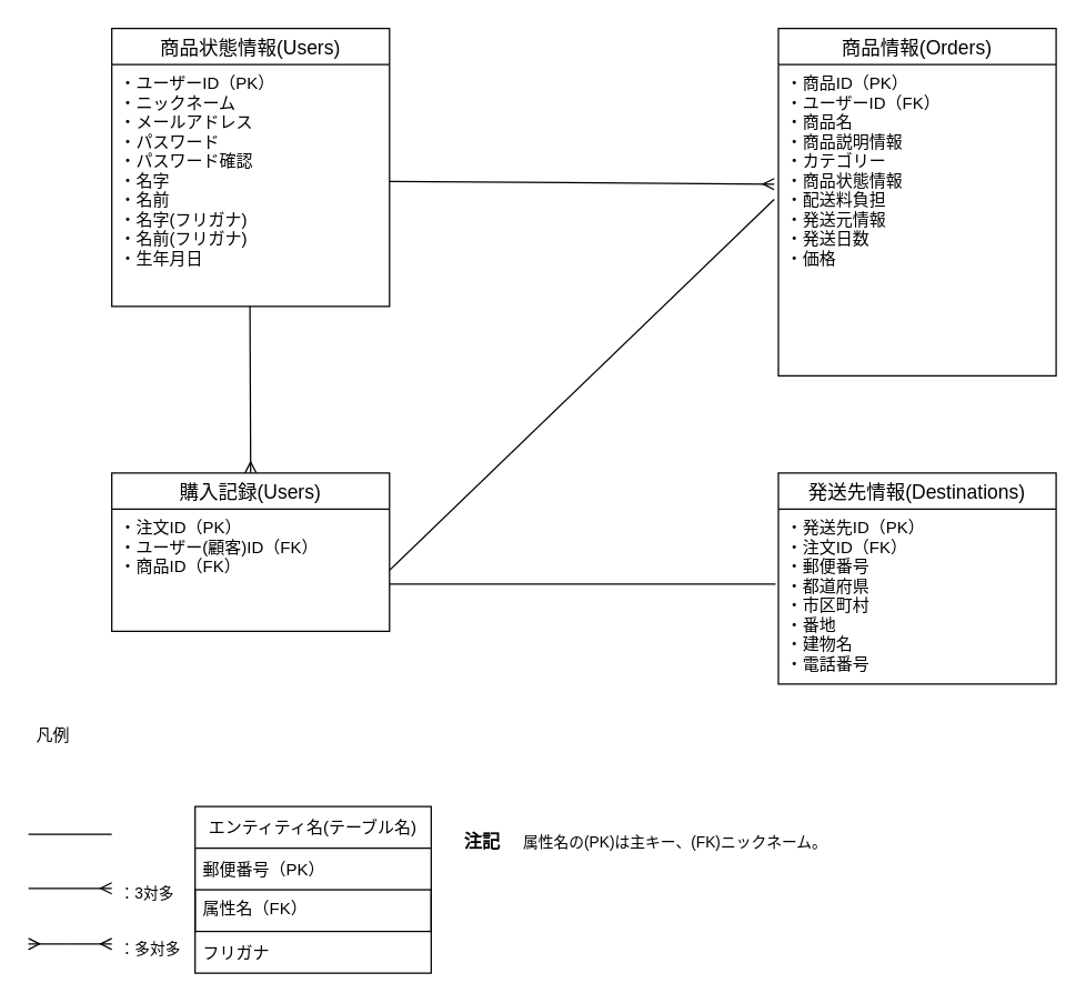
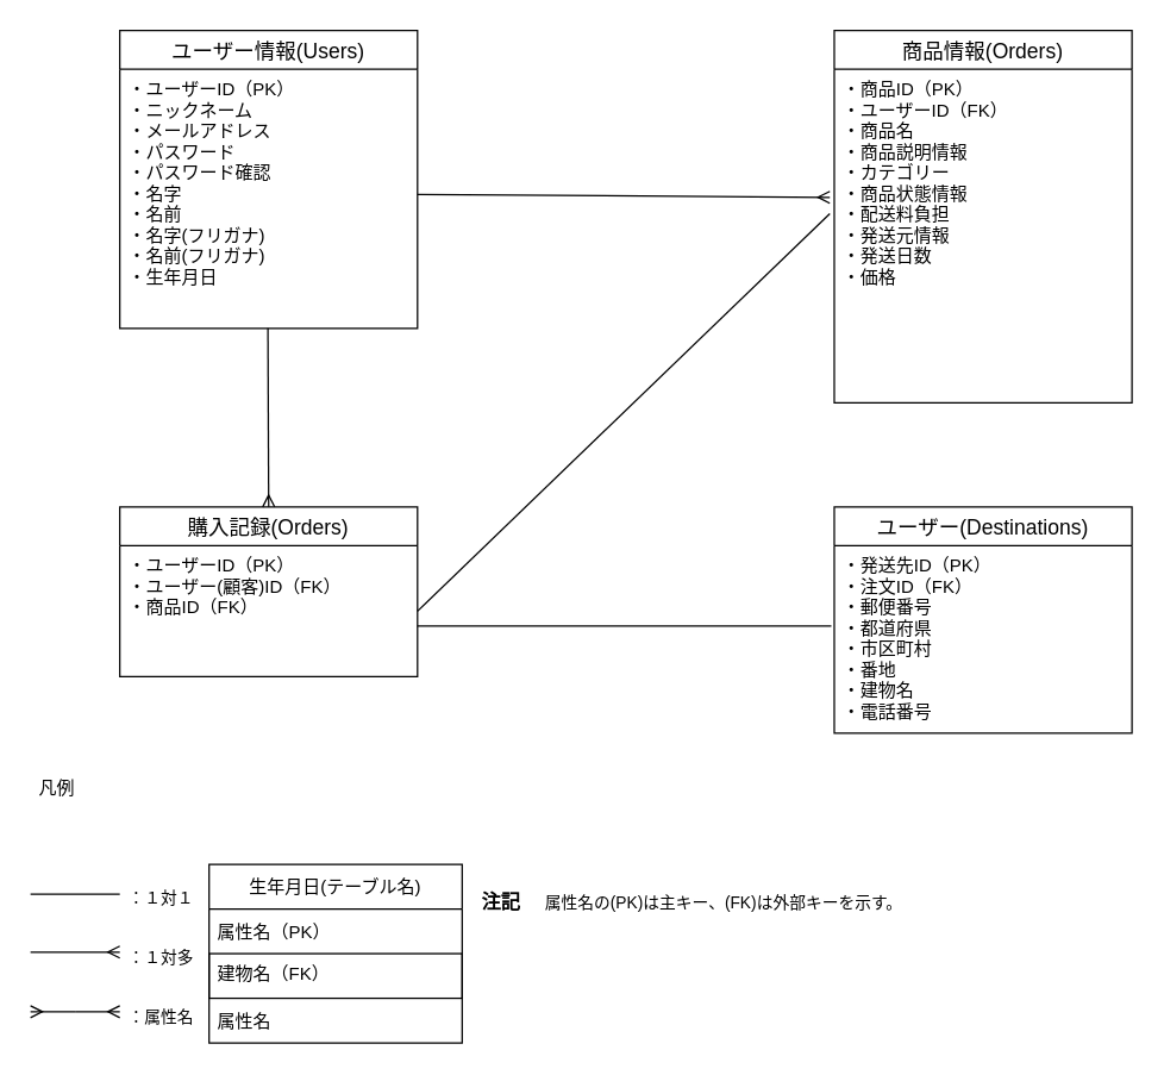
- <mxCell id="2" value="商品状態情報(Users)" style="swimlane;fontStyle=0;childLayout=stackLayout;horizontal=1;startSize=26;horizontalStack=0;resizeParent=1;resizeParentMax=0;resizeLast=0;collapsible=1;marginBottom=0;align=center;fontSize=14;" parent="1" vertex="1"><mxGeometry x="80" y="20" width="200" height="200" as="geometry"><mxRectangle x="120" y="80" width="60" height="26" as="alternateBounds" /></mxGeometry></mxCell>
+ <mxCell id="2" value="ユーザー情報(Users)" style="swimlane;fontStyle=0;childLayout=stackLayout;horizontal=1;startSize=26;horizontalStack=0;resizeParent=1;resizeParentMax=0;resizeLast=0;collapsible=1;marginBottom=0;align=center;fontSize=14;" parent="1" vertex="1"><mxGeometry x="80" y="20" width="200" height="200" as="geometry"><mxRectangle x="120" y="80" width="60" height="26" as="alternateBounds" /></mxGeometry></mxCell>
- <mxCell id="6" value="購入記録(Users)" style="swimlane;fontStyle=0;childLayout=stackLayout;horizontal=1;startSize=26;horizontalStack=0;resizeParent=1;resizeParentMax=0;resizeLast=0;collapsible=1;marginBottom=0;align=center;fontSize=14;" parent="1" vertex="1"><mxGeometry x="80" y="340" width="200" height="114" as="geometry"><mxRectangle x="120" y="80" width="60" height="26" as="alternateBounds" /></mxGeometry></mxCell>
+ <mxCell id="6" value="購入記録(Orders)" style="swimlane;fontStyle=0;childLayout=stackLayout;horizontal=1;startSize=26;horizontalStack=0;resizeParent=1;resizeParentMax=0;resizeLast=0;collapsible=1;marginBottom=0;align=center;fontSize=14;" parent="1" vertex="1"><mxGeometry x="80" y="340" width="200" height="114" as="geometry"><mxRectangle x="120" y="80" width="60" height="26" as="alternateBounds" /></mxGeometry></mxCell>
- <mxCell id="21" value="発送先情報(Destinations)" style="swimlane;fontStyle=0;childLayout=stackLayout;horizontal=1;startSize=26;horizontalStack=0;resizeParent=1;resizeParentMax=0;resizeLast=0;collapsible=1;marginBottom=0;align=center;fontSize=14;" parent="1" vertex="1"><mxGeometry x="560" y="340" width="200" height="152" as="geometry"><mxRectangle x="120" y="80" width="60" height="26" as="alternateBounds" /></mxGeometry></mxCell>
+ <mxCell id="21" value="ユーザー(Destinations)" style="swimlane;fontStyle=0;childLayout=stackLayout;horizontal=1;startSize=26;horizontalStack=0;resizeParent=1;resizeParentMax=0;resizeLast=0;collapsible=1;marginBottom=0;align=center;fontSize=14;" parent="1" vertex="1"><mxGeometry x="560" y="340" width="200" height="152" as="geometry"><mxRectangle x="120" y="80" width="60" height="26" as="alternateBounds" /></mxGeometry></mxCell>
- <mxCell id="7" value="・注文ID（PK）&#10;・ユーザー(顧客)ID（FK）&#10;・商品ID（FK）" style="text;strokeColor=none;fillColor=none;spacingLeft=4;spacingRight=4;overflow=hidden;rotatable=0;points=[[0,0.5],[1,0.5]];portConstraint=eastwest;fontSize=12;" parent="6" vertex="1"><mxGeometry y="26" width="200" height="88" as="geometry" /></mxCell>
+ <mxCell id="7" value="・ユーザーID（PK）&#10;・ユーザー(顧客)ID（FK）&#10;・商品ID（FK）" style="text;strokeColor=none;fillColor=none;spacingLeft=4;spacingRight=4;overflow=hidden;rotatable=0;points=[[0,0.5],[1,0.5]];portConstraint=eastwest;fontSize=12;" parent="6" vertex="1"><mxGeometry y="26" width="200" height="88" as="geometry" /></mxCell>
- <mxCell id="8" value="エンティティ名(テーブル名)" style="swimlane;fontStyle=0;childLayout=stackLayout;horizontal=1;startSize=30;horizontalStack=0;resizeParent=1;resizeParentMax=0;resizeLast=0;collapsible=1;marginBottom=0;" parent="1" vertex="1"><mxGeometry x="140" y="580" width="170" height="120" as="geometry" /></mxCell>
+ <mxCell id="8" value="生年月日(テーブル名)" style="swimlane;fontStyle=0;childLayout=stackLayout;horizontal=1;startSize=30;horizontalStack=0;resizeParent=1;resizeParentMax=0;resizeLast=0;collapsible=1;marginBottom=0;" parent="1" vertex="1"><mxGeometry x="140" y="580" width="170" height="120" as="geometry" /></mxCell>
+ <mxCell id="15" value="：１対１" style="text;strokeColor=none;fillColor=none;spacingLeft=4;spacingRight=4;overflow=hidden;rotatable=0;points=[[0,0.5],[1,0.5]];portConstraint=eastwest;fontSize=11;dashed=1;" parent="1" vertex="1"><mxGeometry x="80" y="590" width="60" height="20" as="geometry" /></mxCell>
- <mxCell id="20" value="&lt;b&gt;&lt;font style=&quot;font-size: 13px&quot;&gt;　注記 　&lt;/font&gt;&lt;/b&gt;属性名の(PK)は主キー、(FK)ニックネーム。　" style="text;html=1;align=center;verticalAlign=middle;resizable=0;points=[];autosize=1;strokeColor=none;fillColor=none;fontSize=11;labelPosition=center;verticalLabelPosition=middle;horizontal=1;" parent="1" vertex="1"><mxGeometry x="295" y="595" width="320" height="20" as="geometry" /></mxCell>
+ <mxCell id="20" value="&lt;b&gt;&lt;font style=&quot;font-size: 13px&quot;&gt;　注記 　&lt;/font&gt;&lt;/b&gt;属性名の(PK)は主キー、(FK)は外部キーを示す。　" style="text;html=1;align=center;verticalAlign=middle;resizable=0;points=[];autosize=1;strokeColor=none;fillColor=none;fontSize=11;labelPosition=center;verticalLabelPosition=middle;horizontal=1;" parent="1" vertex="1"><mxGeometry x="295" y="595" width="320" height="20" as="geometry" /></mxCell>
- <mxCell id="9" value="郵便番号（PK）" style="text;strokeColor=default;fillColor=none;align=left;verticalAlign=middle;spacingLeft=4;spacingRight=4;overflow=hidden;points=[[0,0.5],[1,0.5]];portConstraint=eastwest;rotatable=0;fontStyle=0;perimeterSpacing=0;strokeWidth=0;dashed=1;dashPattern=1 1;" parent="8" vertex="1"><mxGeometry y="30" width="170" height="30" as="geometry" /></mxCell>
+ <mxCell id="9" value="属性名（PK）" style="text;strokeColor=default;fillColor=none;align=left;verticalAlign=middle;spacingLeft=4;spacingRight=4;overflow=hidden;points=[[0,0.5],[1,0.5]];portConstraint=eastwest;rotatable=0;fontStyle=0;perimeterSpacing=0;strokeWidth=0;dashed=1;dashPattern=1 1;" parent="8" vertex="1"><mxGeometry y="30" width="170" height="30" as="geometry" /></mxCell>
- <mxCell id="16" value="：3対多" style="text;strokeColor=none;fillColor=none;spacingLeft=4;spacingRight=4;overflow=hidden;rotatable=0;points=[[0,0.5],[1,0.5]];portConstraint=eastwest;fontSize=11;dashed=1;" parent="1" vertex="1"><mxGeometry x="80" y="630" width="60" height="20" as="geometry" /></mxCell>
+ <mxCell id="16" value="：１対多" style="text;strokeColor=none;fillColor=none;spacingLeft=4;spacingRight=4;overflow=hidden;rotatable=0;points=[[0,0.5],[1,0.5]];portConstraint=eastwest;fontSize=11;dashed=1;" parent="1" vertex="1"><mxGeometry x="80" y="630" width="60" height="20" as="geometry" /></mxCell>
- <mxCell id="10" value="属性名（FK）" style="text;strokeColor=default;fillColor=none;align=left;verticalAlign=middle;spacingLeft=4;spacingRight=4;overflow=hidden;points=[[0,0.5],[1,0.5]];portConstraint=eastwest;rotatable=0;fontStyle=0;fontSize=12;spacingTop=-4;" parent="8" vertex="1"><mxGeometry y="60" width="170" height="30" as="geometry" /></mxCell>
+ <mxCell id="10" value="建物名（FK）" style="text;strokeColor=default;fillColor=none;align=left;verticalAlign=middle;spacingLeft=4;spacingRight=4;overflow=hidden;points=[[0,0.5],[1,0.5]];portConstraint=eastwest;rotatable=0;fontStyle=0;fontSize=12;spacingTop=-4;" parent="8" vertex="1"><mxGeometry y="60" width="170" height="30" as="geometry" /></mxCell>
- <mxCell id="19" value="：多対多" style="text;strokeColor=none;fillColor=none;spacingLeft=4;spacingRight=4;overflow=hidden;rotatable=0;points=[[0,0.5],[1,0.5]];portConstraint=eastwest;fontSize=11;dashed=1;" parent="1" vertex="1"><mxGeometry x="80" y="670" width="60" height="20" as="geometry" /></mxCell>
+ <mxCell id="19" value="：属性名" style="text;strokeColor=none;fillColor=none;spacingLeft=4;spacingRight=4;overflow=hidden;rotatable=0;points=[[0,0.5],[1,0.5]];portConstraint=eastwest;fontSize=11;dashed=1;" parent="1" vertex="1"><mxGeometry x="80" y="670" width="60" height="20" as="geometry" /></mxCell>
- <mxCell id="11" value="フリガナ" style="text;strokeColor=none;fillColor=none;align=left;verticalAlign=middle;spacingLeft=4;spacingRight=4;overflow=hidden;points=[[0,0.5],[1,0.5]];portConstraint=eastwest;rotatable=0;" parent="8" vertex="1"><mxGeometry y="90" width="170" height="30" as="geometry" /></mxCell>
+ <mxCell id="11" value="属性名" style="text;strokeColor=none;fillColor=none;align=left;verticalAlign=middle;spacingLeft=4;spacingRight=4;overflow=hidden;points=[[0,0.5],[1,0.5]];portConstraint=eastwest;rotatable=0;" parent="8" vertex="1"><mxGeometry y="90" width="170" height="30" as="geometry" /></mxCell>
